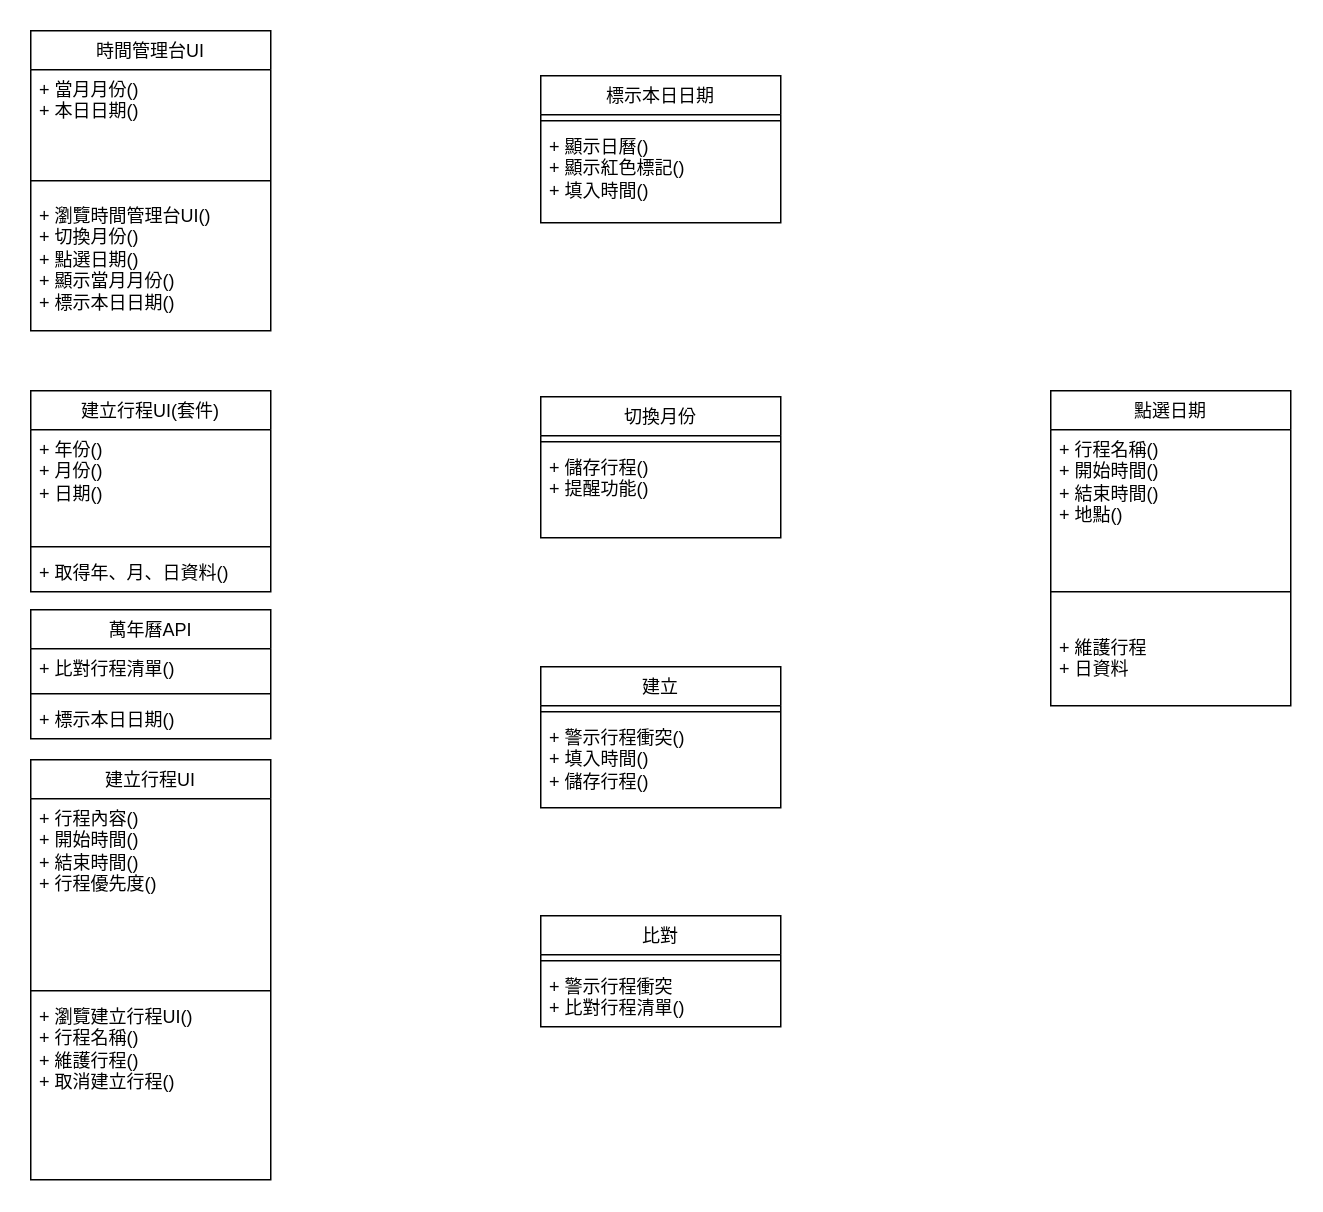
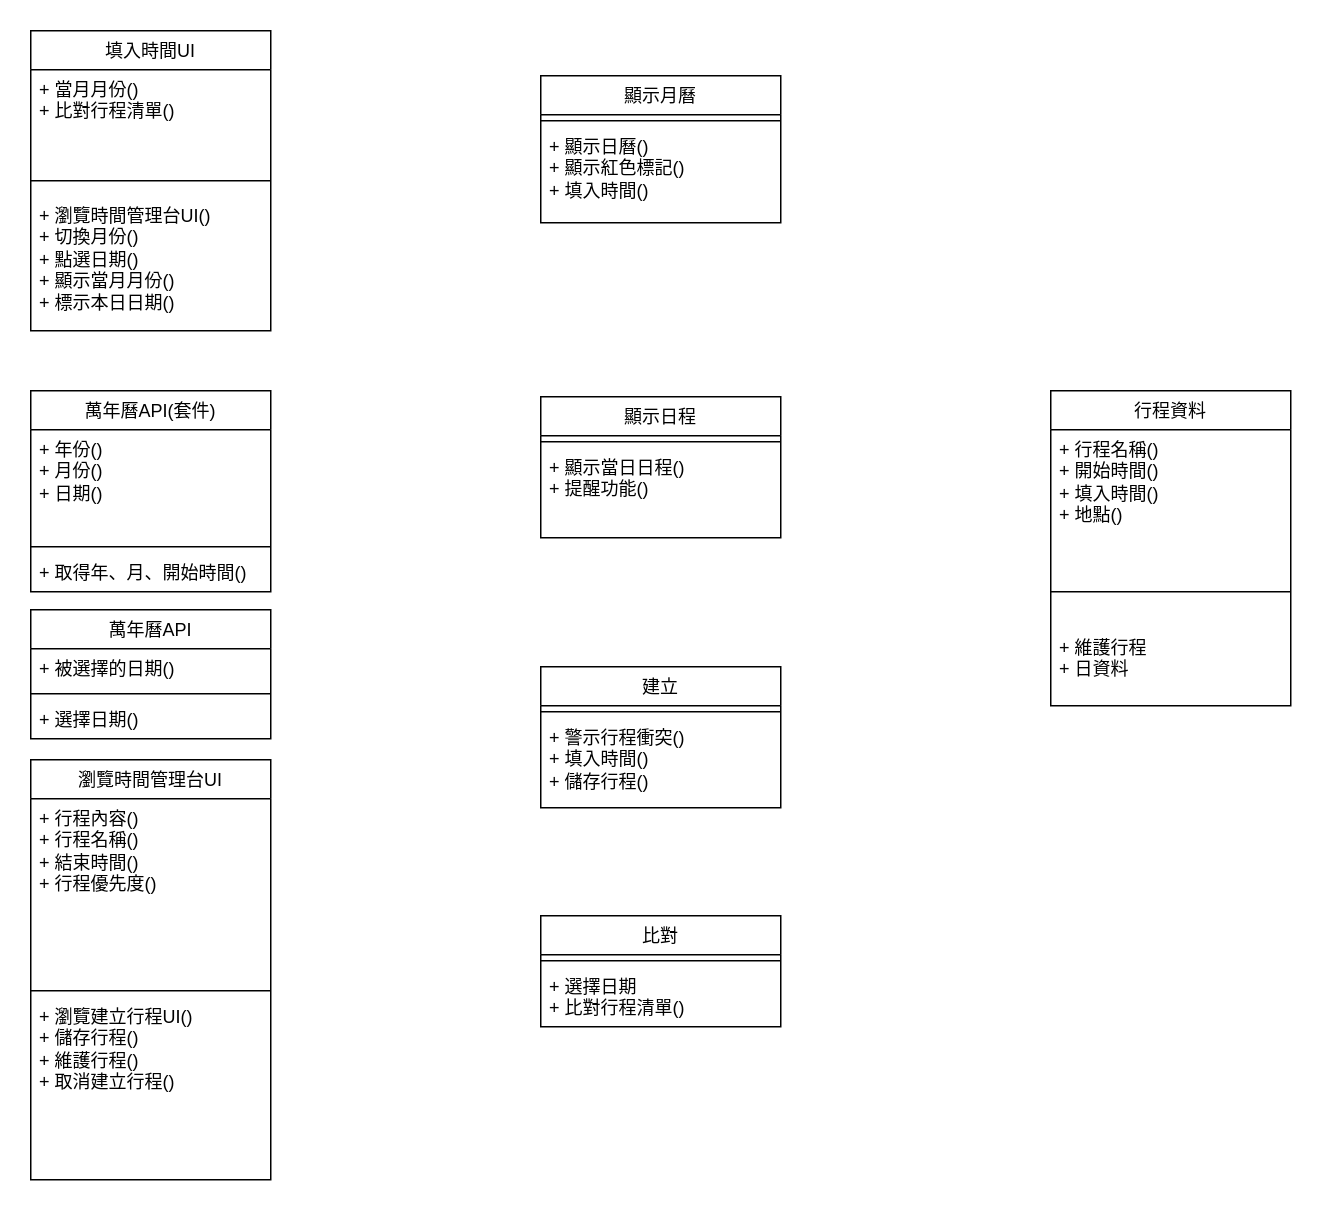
- <mxCell id="2" value="&lt;span style=&quot;font-weight: 400;&quot;&gt;時間管理台&lt;/span&gt;&lt;span style=&quot;font-weight: 400;&quot;&gt;UI&lt;/span&gt;" style="swimlane;fontStyle=1;align=center;verticalAlign=top;childLayout=stackLayout;horizontal=1;startSize=26;horizontalStack=0;resizeParent=1;resizeParentMax=0;resizeLast=0;collapsible=1;marginBottom=0;whiteSpace=wrap;html=1;" parent="1" vertex="1"><mxGeometry x="20" y="20" width="160" height="200" as="geometry" /></mxCell>
+ <mxCell id="2" value="&lt;span style=&quot;font-weight: 400;&quot;&gt;填入時間&lt;/span&gt;&lt;span style=&quot;font-weight: 400;&quot;&gt;UI&lt;/span&gt;" style="swimlane;fontStyle=1;align=center;verticalAlign=top;childLayout=stackLayout;horizontal=1;startSize=26;horizontalStack=0;resizeParent=1;resizeParentMax=0;resizeLast=0;collapsible=1;marginBottom=0;whiteSpace=wrap;html=1;" parent="1" vertex="1"><mxGeometry x="20" y="20" width="160" height="200" as="geometry" /></mxCell>
- <mxCell id="18" value="&lt;span style=&quot;font-weight: 400;&quot;&gt;標示本日日期&lt;/span&gt;" style="swimlane;fontStyle=1;align=center;verticalAlign=top;childLayout=stackLayout;horizontal=1;startSize=26;horizontalStack=0;resizeParent=1;resizeParentMax=0;resizeLast=0;collapsible=1;marginBottom=0;whiteSpace=wrap;html=1;" parent="1" vertex="1"><mxGeometry x="360" y="50" width="160" height="98" as="geometry" /></mxCell>
+ <mxCell id="18" value="&lt;span style=&quot;font-weight: 400;&quot;&gt;顯示月曆&lt;/span&gt;" style="swimlane;fontStyle=1;align=center;verticalAlign=top;childLayout=stackLayout;horizontal=1;startSize=26;horizontalStack=0;resizeParent=1;resizeParentMax=0;resizeLast=0;collapsible=1;marginBottom=0;whiteSpace=wrap;html=1;" parent="1" vertex="1"><mxGeometry x="360" y="50" width="160" height="98" as="geometry" /></mxCell>
- <mxCell id="3" value="+ 當月月份()&lt;div&gt;+ 本日日期()&lt;/div&gt;&lt;div&gt;&amp;nbsp;&lt;/div&gt;" style="text;strokeColor=none;fillColor=none;align=left;verticalAlign=top;spacingLeft=4;spacingRight=4;overflow=hidden;rotatable=0;points=[[0,0.5],[1,0.5]];portConstraint=eastwest;whiteSpace=wrap;html=1;" parent="2" vertex="1"><mxGeometry y="26" width="160" height="64" as="geometry" /></mxCell>
+ <mxCell id="3" value="+ 當月月份()&lt;div&gt;+ 比對行程清單()&lt;/div&gt;&lt;div&gt;&amp;nbsp;&lt;/div&gt;" style="text;strokeColor=none;fillColor=none;align=left;verticalAlign=top;spacingLeft=4;spacingRight=4;overflow=hidden;rotatable=0;points=[[0,0.5],[1,0.5]];portConstraint=eastwest;whiteSpace=wrap;html=1;" parent="2" vertex="1"><mxGeometry y="26" width="160" height="64" as="geometry" /></mxCell>
- <mxCell id="6" value="&lt;span style=&quot;font-weight: 400;&quot;&gt;建立行程UI(套件)&lt;/span&gt;" style="swimlane;fontStyle=1;align=center;verticalAlign=top;childLayout=stackLayout;horizontal=1;startSize=26;horizontalStack=0;resizeParent=1;resizeParentMax=0;resizeLast=0;collapsible=1;marginBottom=0;whiteSpace=wrap;html=1;" parent="1" vertex="1"><mxGeometry x="20" y="260" width="160" height="134" as="geometry" /></mxCell>
+ <mxCell id="6" value="&lt;span style=&quot;font-weight: 400;&quot;&gt;萬年曆API(套件)&lt;/span&gt;" style="swimlane;fontStyle=1;align=center;verticalAlign=top;childLayout=stackLayout;horizontal=1;startSize=26;horizontalStack=0;resizeParent=1;resizeParentMax=0;resizeLast=0;collapsible=1;marginBottom=0;whiteSpace=wrap;html=1;" parent="1" vertex="1"><mxGeometry x="20" y="260" width="160" height="134" as="geometry" /></mxCell>
- <mxCell id="27" value="&lt;span style=&quot;font-weight: 400;&quot;&gt;點選日期&lt;/span&gt;" style="swimlane;fontStyle=1;align=center;verticalAlign=top;childLayout=stackLayout;horizontal=1;startSize=26;horizontalStack=0;resizeParent=1;resizeParentMax=0;resizeLast=0;collapsible=1;marginBottom=0;whiteSpace=wrap;html=1;" parent="1" vertex="1"><mxGeometry x="700" y="260" width="160" height="210" as="geometry" /></mxCell>
+ <mxCell id="27" value="&lt;span style=&quot;font-weight: 400;&quot;&gt;行程資料&lt;/span&gt;" style="swimlane;fontStyle=1;align=center;verticalAlign=top;childLayout=stackLayout;horizontal=1;startSize=26;horizontalStack=0;resizeParent=1;resizeParentMax=0;resizeLast=0;collapsible=1;marginBottom=0;whiteSpace=wrap;html=1;" parent="1" vertex="1"><mxGeometry x="700" y="260" width="160" height="210" as="geometry" /></mxCell>
- <mxCell id="21" value="&lt;span style=&quot;font-weight: 400;&quot;&gt;切換月份&lt;/span&gt;" style="swimlane;fontStyle=1;align=center;verticalAlign=top;childLayout=stackLayout;horizontal=1;startSize=26;horizontalStack=0;resizeParent=1;resizeParentMax=0;resizeLast=0;collapsible=1;marginBottom=0;whiteSpace=wrap;html=1;" parent="1" vertex="1"><mxGeometry x="360" y="264" width="160" height="94" as="geometry" /></mxCell>
+ <mxCell id="21" value="&lt;span style=&quot;font-weight: 400;&quot;&gt;顯示日程&lt;/span&gt;" style="swimlane;fontStyle=1;align=center;verticalAlign=top;childLayout=stackLayout;horizontal=1;startSize=26;horizontalStack=0;resizeParent=1;resizeParentMax=0;resizeLast=0;collapsible=1;marginBottom=0;whiteSpace=wrap;html=1;" parent="1" vertex="1"><mxGeometry x="360" y="264" width="160" height="94" as="geometry" /></mxCell>
- <mxCell id="23" value="&lt;div&gt;+ 儲存行程()&lt;/div&gt;&lt;div&gt;+ 提醒功能()&lt;br&gt;&lt;div&gt;&lt;br&gt;&lt;/div&gt;&lt;/div&gt;" style="text;strokeColor=none;fillColor=none;align=left;verticalAlign=top;spacingLeft=4;spacingRight=4;overflow=hidden;rotatable=0;points=[[0,0.5],[1,0.5]];portConstraint=eastwest;whiteSpace=wrap;html=1;" parent="21" vertex="1"><mxGeometry y="34" width="160" height="60" as="geometry" /></mxCell>
+ <mxCell id="23" value="&lt;div&gt;+ 顯示當日日程()&lt;/div&gt;&lt;div&gt;+ 提醒功能()&lt;br&gt;&lt;div&gt;&lt;br&gt;&lt;/div&gt;&lt;/div&gt;" style="text;strokeColor=none;fillColor=none;align=left;verticalAlign=top;spacingLeft=4;spacingRight=4;overflow=hidden;rotatable=0;points=[[0,0.5],[1,0.5]];portConstraint=eastwest;whiteSpace=wrap;html=1;" parent="21" vertex="1"><mxGeometry y="34" width="160" height="60" as="geometry" /></mxCell>
- <mxCell id="28" value="+&amp;nbsp;&lt;span style=&quot;background-color: transparent; color: light-dark(rgb(0, 0, 0), rgb(255, 255, 255));&quot;&gt;行程名稱()&lt;/span&gt;&lt;div&gt;&lt;span style=&quot;background-color: transparent; color: light-dark(rgb(0, 0, 0), rgb(255, 255, 255));&quot;&gt;+ 開始時間()&lt;/span&gt;&lt;/div&gt;&lt;div&gt;&lt;span style=&quot;background-color: transparent; color: light-dark(rgb(0, 0, 0), rgb(255, 255, 255));&quot;&gt;+ 結束時間()&amp;nbsp;&lt;/span&gt;&lt;/div&gt;&lt;div&gt;&lt;span style=&quot;background-color: transparent; color: light-dark(rgb(0, 0, 0), rgb(255, 255, 255));&quot;&gt;+ 地點()&lt;/span&gt;&lt;/div&gt;" style="text;strokeColor=none;fillColor=none;align=left;verticalAlign=top;spacingLeft=4;spacingRight=4;overflow=hidden;rotatable=0;points=[[0,0.5],[1,0.5]];portConstraint=eastwest;whiteSpace=wrap;html=1;" parent="27" vertex="1"><mxGeometry y="26" width="160" height="84" as="geometry" /></mxCell>
+ <mxCell id="28" value="+&amp;nbsp;&lt;span style=&quot;background-color: transparent; color: light-dark(rgb(0, 0, 0), rgb(255, 255, 255));&quot;&gt;行程名稱()&lt;/span&gt;&lt;div&gt;&lt;span style=&quot;background-color: transparent; color: light-dark(rgb(0, 0, 0), rgb(255, 255, 255));&quot;&gt;+ 開始時間()&lt;/span&gt;&lt;/div&gt;&lt;div&gt;&lt;span style=&quot;background-color: transparent; color: light-dark(rgb(0, 0, 0), rgb(255, 255, 255));&quot;&gt;+ 填入時間()&amp;nbsp;&lt;/span&gt;&lt;/div&gt;&lt;div&gt;&lt;span style=&quot;background-color: transparent; color: light-dark(rgb(0, 0, 0), rgb(255, 255, 255));&quot;&gt;+ 地點()&lt;/span&gt;&lt;/div&gt;" style="text;strokeColor=none;fillColor=none;align=left;verticalAlign=top;spacingLeft=4;spacingRight=4;overflow=hidden;rotatable=0;points=[[0,0.5],[1,0.5]];portConstraint=eastwest;whiteSpace=wrap;html=1;" parent="27" vertex="1"><mxGeometry y="26" width="160" height="84" as="geometry" /></mxCell>
- <mxCell id="9" value="+ 取得年、月、日資料()" style="text;strokeColor=none;fillColor=none;align=left;verticalAlign=top;spacingLeft=4;spacingRight=4;overflow=hidden;rotatable=0;points=[[0,0.5],[1,0.5]];portConstraint=eastwest;whiteSpace=wrap;html=1;" parent="6" vertex="1"><mxGeometry y="108" width="160" height="26" as="geometry" /></mxCell>
+ <mxCell id="9" value="+ 取得年、月、開始時間()" style="text;strokeColor=none;fillColor=none;align=left;verticalAlign=top;spacingLeft=4;spacingRight=4;overflow=hidden;rotatable=0;points=[[0,0.5],[1,0.5]];portConstraint=eastwest;whiteSpace=wrap;html=1;" parent="6" vertex="1"><mxGeometry y="108" width="160" height="26" as="geometry" /></mxCell>
- <mxCell id="11" value="+ 比對行程清單()&lt;div&gt;&lt;br&gt;&lt;/div&gt;" style="text;strokeColor=none;fillColor=none;align=left;verticalAlign=top;spacingLeft=4;spacingRight=4;overflow=hidden;rotatable=0;points=[[0,0.5],[1,0.5]];portConstraint=eastwest;whiteSpace=wrap;html=1;" parent="10" vertex="1"><mxGeometry y="26" width="160" height="26" as="geometry" /></mxCell>
+ <mxCell id="11" value="+ 被選擇的日期()&lt;div&gt;&lt;br&gt;&lt;/div&gt;" style="text;strokeColor=none;fillColor=none;align=left;verticalAlign=top;spacingLeft=4;spacingRight=4;overflow=hidden;rotatable=0;points=[[0,0.5],[1,0.5]];portConstraint=eastwest;whiteSpace=wrap;html=1;" parent="10" vertex="1"><mxGeometry y="26" width="160" height="26" as="geometry" /></mxCell>
- <mxCell id="13" value="+ 標示本日日期()&lt;div&gt;&lt;br&gt;&lt;/div&gt;" style="text;strokeColor=none;fillColor=none;align=left;verticalAlign=top;spacingLeft=4;spacingRight=4;overflow=hidden;rotatable=0;points=[[0,0.5],[1,0.5]];portConstraint=eastwest;whiteSpace=wrap;html=1;" parent="10" vertex="1"><mxGeometry y="60" width="160" height="26" as="geometry" /></mxCell>
+ <mxCell id="13" value="+ 選擇日期()&lt;div&gt;&lt;br&gt;&lt;/div&gt;" style="text;strokeColor=none;fillColor=none;align=left;verticalAlign=top;spacingLeft=4;spacingRight=4;overflow=hidden;rotatable=0;points=[[0,0.5],[1,0.5]];portConstraint=eastwest;whiteSpace=wrap;html=1;" parent="10" vertex="1"><mxGeometry y="60" width="160" height="26" as="geometry" /></mxCell>
- <mxCell id="14" value="&lt;span style=&quot;font-weight: 400;&quot;&gt;建立行程UI&lt;/span&gt;" style="swimlane;fontStyle=1;align=center;verticalAlign=top;childLayout=stackLayout;horizontal=1;startSize=26;horizontalStack=0;resizeParent=1;resizeParentMax=0;resizeLast=0;collapsible=1;marginBottom=0;whiteSpace=wrap;html=1;" parent="1" vertex="1"><mxGeometry x="20" y="506" width="160" height="280" as="geometry" /></mxCell>
+ <mxCell id="14" value="&lt;span style=&quot;font-weight: 400;&quot;&gt;瀏覽時間管理台UI&lt;/span&gt;" style="swimlane;fontStyle=1;align=center;verticalAlign=top;childLayout=stackLayout;horizontal=1;startSize=26;horizontalStack=0;resizeParent=1;resizeParentMax=0;resizeLast=0;collapsible=1;marginBottom=0;whiteSpace=wrap;html=1;" parent="1" vertex="1"><mxGeometry x="20" y="506" width="160" height="280" as="geometry" /></mxCell>
- <mxCell id="15" value="&lt;div&gt;+ 行程內容()&lt;/div&gt;&lt;div&gt;+ 開始時間()&lt;/div&gt;&lt;div&gt;+ 結束時間()&lt;/div&gt;&lt;div&gt;+ 行程優先度()&lt;/div&gt;" style="text;strokeColor=none;fillColor=none;align=left;verticalAlign=top;spacingLeft=4;spacingRight=4;overflow=hidden;rotatable=0;points=[[0,0.5],[1,0.5]];portConstraint=eastwest;whiteSpace=wrap;html=1;" parent="14" vertex="1"><mxGeometry y="26" width="160" height="124" as="geometry" /></mxCell>
+ <mxCell id="15" value="&lt;div&gt;+ 行程內容()&lt;/div&gt;&lt;div&gt;+ 行程名稱()&lt;/div&gt;&lt;div&gt;+ 結束時間()&lt;/div&gt;&lt;div&gt;+ 行程優先度()&lt;/div&gt;" style="text;strokeColor=none;fillColor=none;align=left;verticalAlign=top;spacingLeft=4;spacingRight=4;overflow=hidden;rotatable=0;points=[[0,0.5],[1,0.5]];portConstraint=eastwest;whiteSpace=wrap;html=1;" parent="14" vertex="1"><mxGeometry y="26" width="160" height="124" as="geometry" /></mxCell>
- <mxCell id="26" value="+ 警示行程衝突&lt;div&gt;+ 比對&lt;span style=&quot;background-color: transparent; color: light-dark(rgb(0, 0, 0), rgb(255, 255, 255));&quot;&gt;行程清單()&lt;/span&gt;&lt;/div&gt;&lt;div&gt;&lt;br&gt;&lt;/div&gt;" style="text;strokeColor=none;fillColor=none;align=left;verticalAlign=top;spacingLeft=4;spacingRight=4;overflow=hidden;rotatable=0;points=[[0,0.5],[1,0.5]];portConstraint=eastwest;whiteSpace=wrap;html=1;" parent="24" vertex="1"><mxGeometry y="34" width="160" height="40" as="geometry" /></mxCell>
+ <mxCell id="26" value="+ 選擇日期&lt;div&gt;+ 比對&lt;span style=&quot;background-color: transparent; color: light-dark(rgb(0, 0, 0), rgb(255, 255, 255));&quot;&gt;行程清單()&lt;/span&gt;&lt;/div&gt;&lt;div&gt;&lt;br&gt;&lt;/div&gt;" style="text;strokeColor=none;fillColor=none;align=left;verticalAlign=top;spacingLeft=4;spacingRight=4;overflow=hidden;rotatable=0;points=[[0,0.5],[1,0.5]];portConstraint=eastwest;whiteSpace=wrap;html=1;" parent="24" vertex="1"><mxGeometry y="34" width="160" height="40" as="geometry" /></mxCell>
- <mxCell id="17" value="+ 瀏覽建立行程UI()&lt;div&gt;+ 行程名稱()&lt;/div&gt;&lt;div&gt;+ 維護行程()&lt;/div&gt;&lt;div&gt;+ 取消建立行程()&lt;/div&gt;" style="text;strokeColor=none;fillColor=none;align=left;verticalAlign=top;spacingLeft=4;spacingRight=4;overflow=hidden;rotatable=0;points=[[0,0.5],[1,0.5]];portConstraint=eastwest;whiteSpace=wrap;html=1;" parent="14" vertex="1"><mxGeometry y="158" width="160" height="122" as="geometry" /></mxCell>
+ <mxCell id="17" value="+ 瀏覽建立行程UI()&lt;div&gt;+ 儲存行程()&lt;/div&gt;&lt;div&gt;+ 維護行程()&lt;/div&gt;&lt;div&gt;+ 取消建立行程()&lt;/div&gt;" style="text;strokeColor=none;fillColor=none;align=left;verticalAlign=top;spacingLeft=4;spacingRight=4;overflow=hidden;rotatable=0;points=[[0,0.5],[1,0.5]];portConstraint=eastwest;whiteSpace=wrap;html=1;" parent="14" vertex="1"><mxGeometry y="158" width="160" height="122" as="geometry" /></mxCell>
